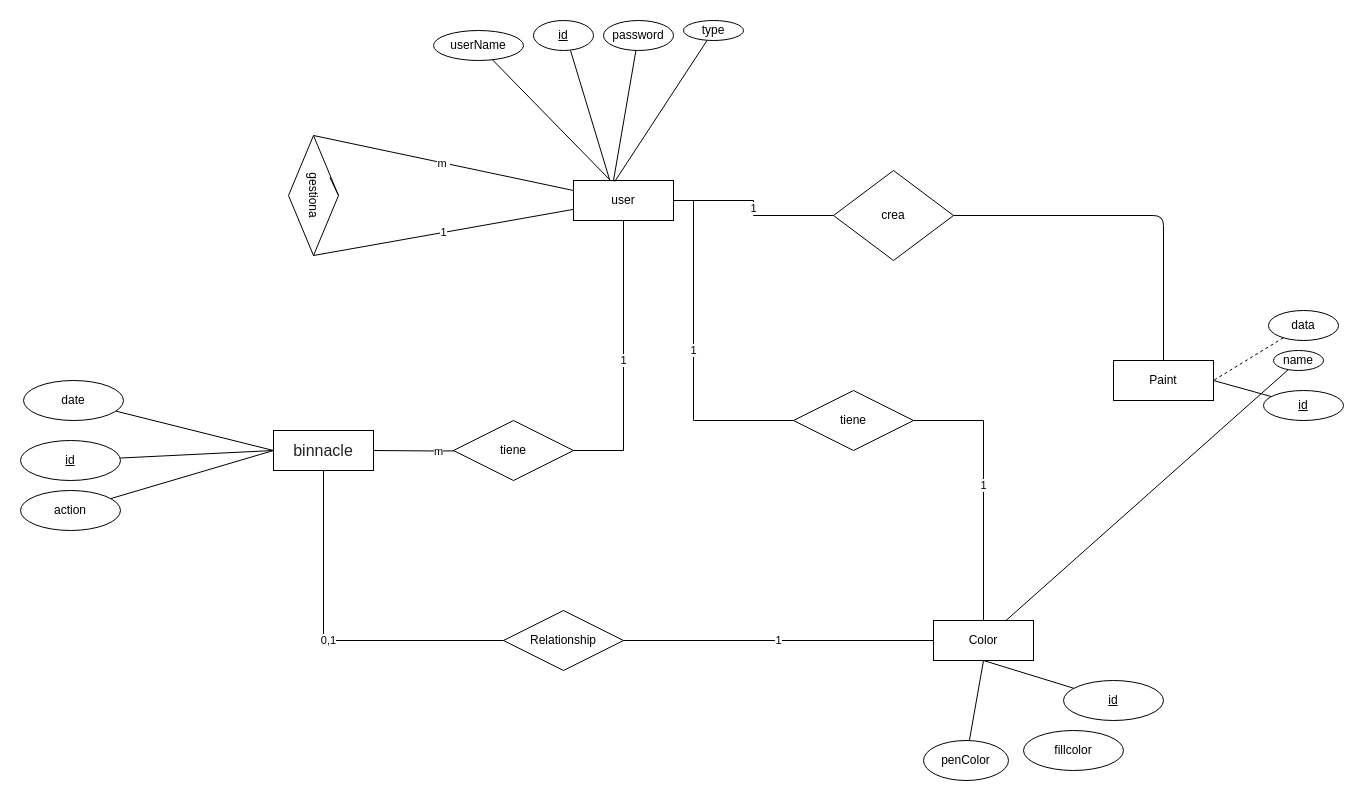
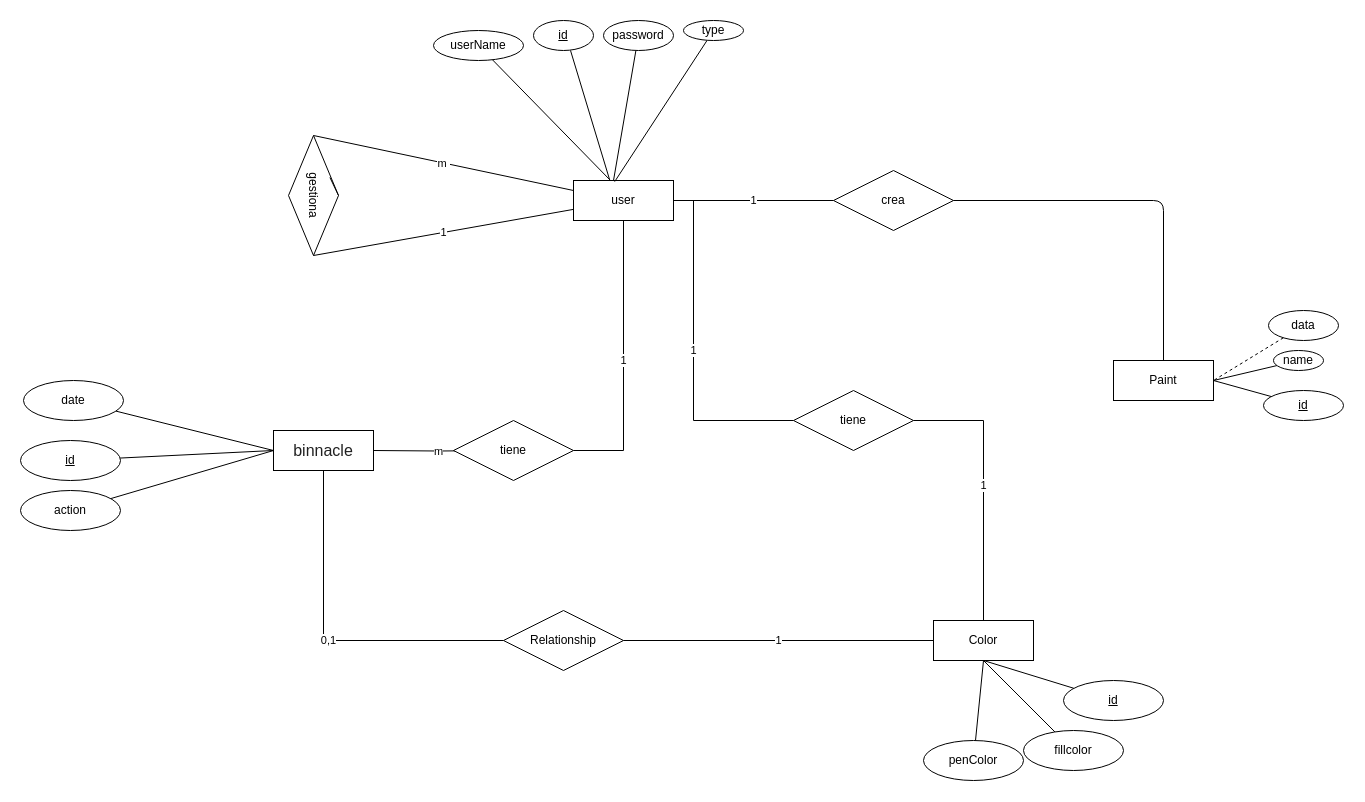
- <mxCell id="12" value="crea" style="shape=rhombus;perimeter=rhombusPerimeter;whiteSpace=wrap;html=1;align=center;" parent="1" vertex="1"><mxGeometry x="833" y="170" width="120" height="90" as="geometry" /></mxCell>
+ <mxCell id="12" value="crea" style="shape=rhombus;perimeter=rhombusPerimeter;whiteSpace=wrap;html=1;align=center;" parent="1" vertex="1"><mxGeometry x="833" y="170" width="120" height="60" as="geometry" /></mxCell>
- <mxCell id="22" style="edgeStyle=none;rounded=0;orthogonalLoop=1;jettySize=auto;html=1;endArrow=none;endFill=0;" edge="1" parent="1" source="23" target="38"><mxGeometry relative="1" as="geometry" /></mxCell>
+ <mxCell id="22" style="edgeStyle=none;rounded=0;orthogonalLoop=1;jettySize=auto;html=1;entryX=1;entryY=0.5;entryDx=0;entryDy=0;endArrow=none;endFill=0;" edge="1" parent="1" source="23" target="9"><mxGeometry relative="1" as="geometry" /></mxCell>
+ <mxCell id="39" style="edgeStyle=none;rounded=0;orthogonalLoop=1;jettySize=auto;html=1;endArrow=none;endFill=0;entryX=0.5;entryY=1;entryDx=0;entryDy=0;" edge="1" parent="1" source="40" target="38"><mxGeometry relative="1" as="geometry"><mxPoint x="982.49" y="669.553" as="targetPoint" /></mxGeometry></mxCell>
- <mxCell id="42" value="penColor" style="ellipse;whiteSpace=wrap;html=1;align=center;" vertex="1" parent="1"><mxGeometry x="923" y="740" width="85" height="40" as="geometry" /></mxCell>
+ <mxCell id="42" value="penColor" style="ellipse;whiteSpace=wrap;html=1;align=center;" vertex="1" parent="1"><mxGeometry x="923" y="740" width="100" height="40" as="geometry" /></mxCell>
